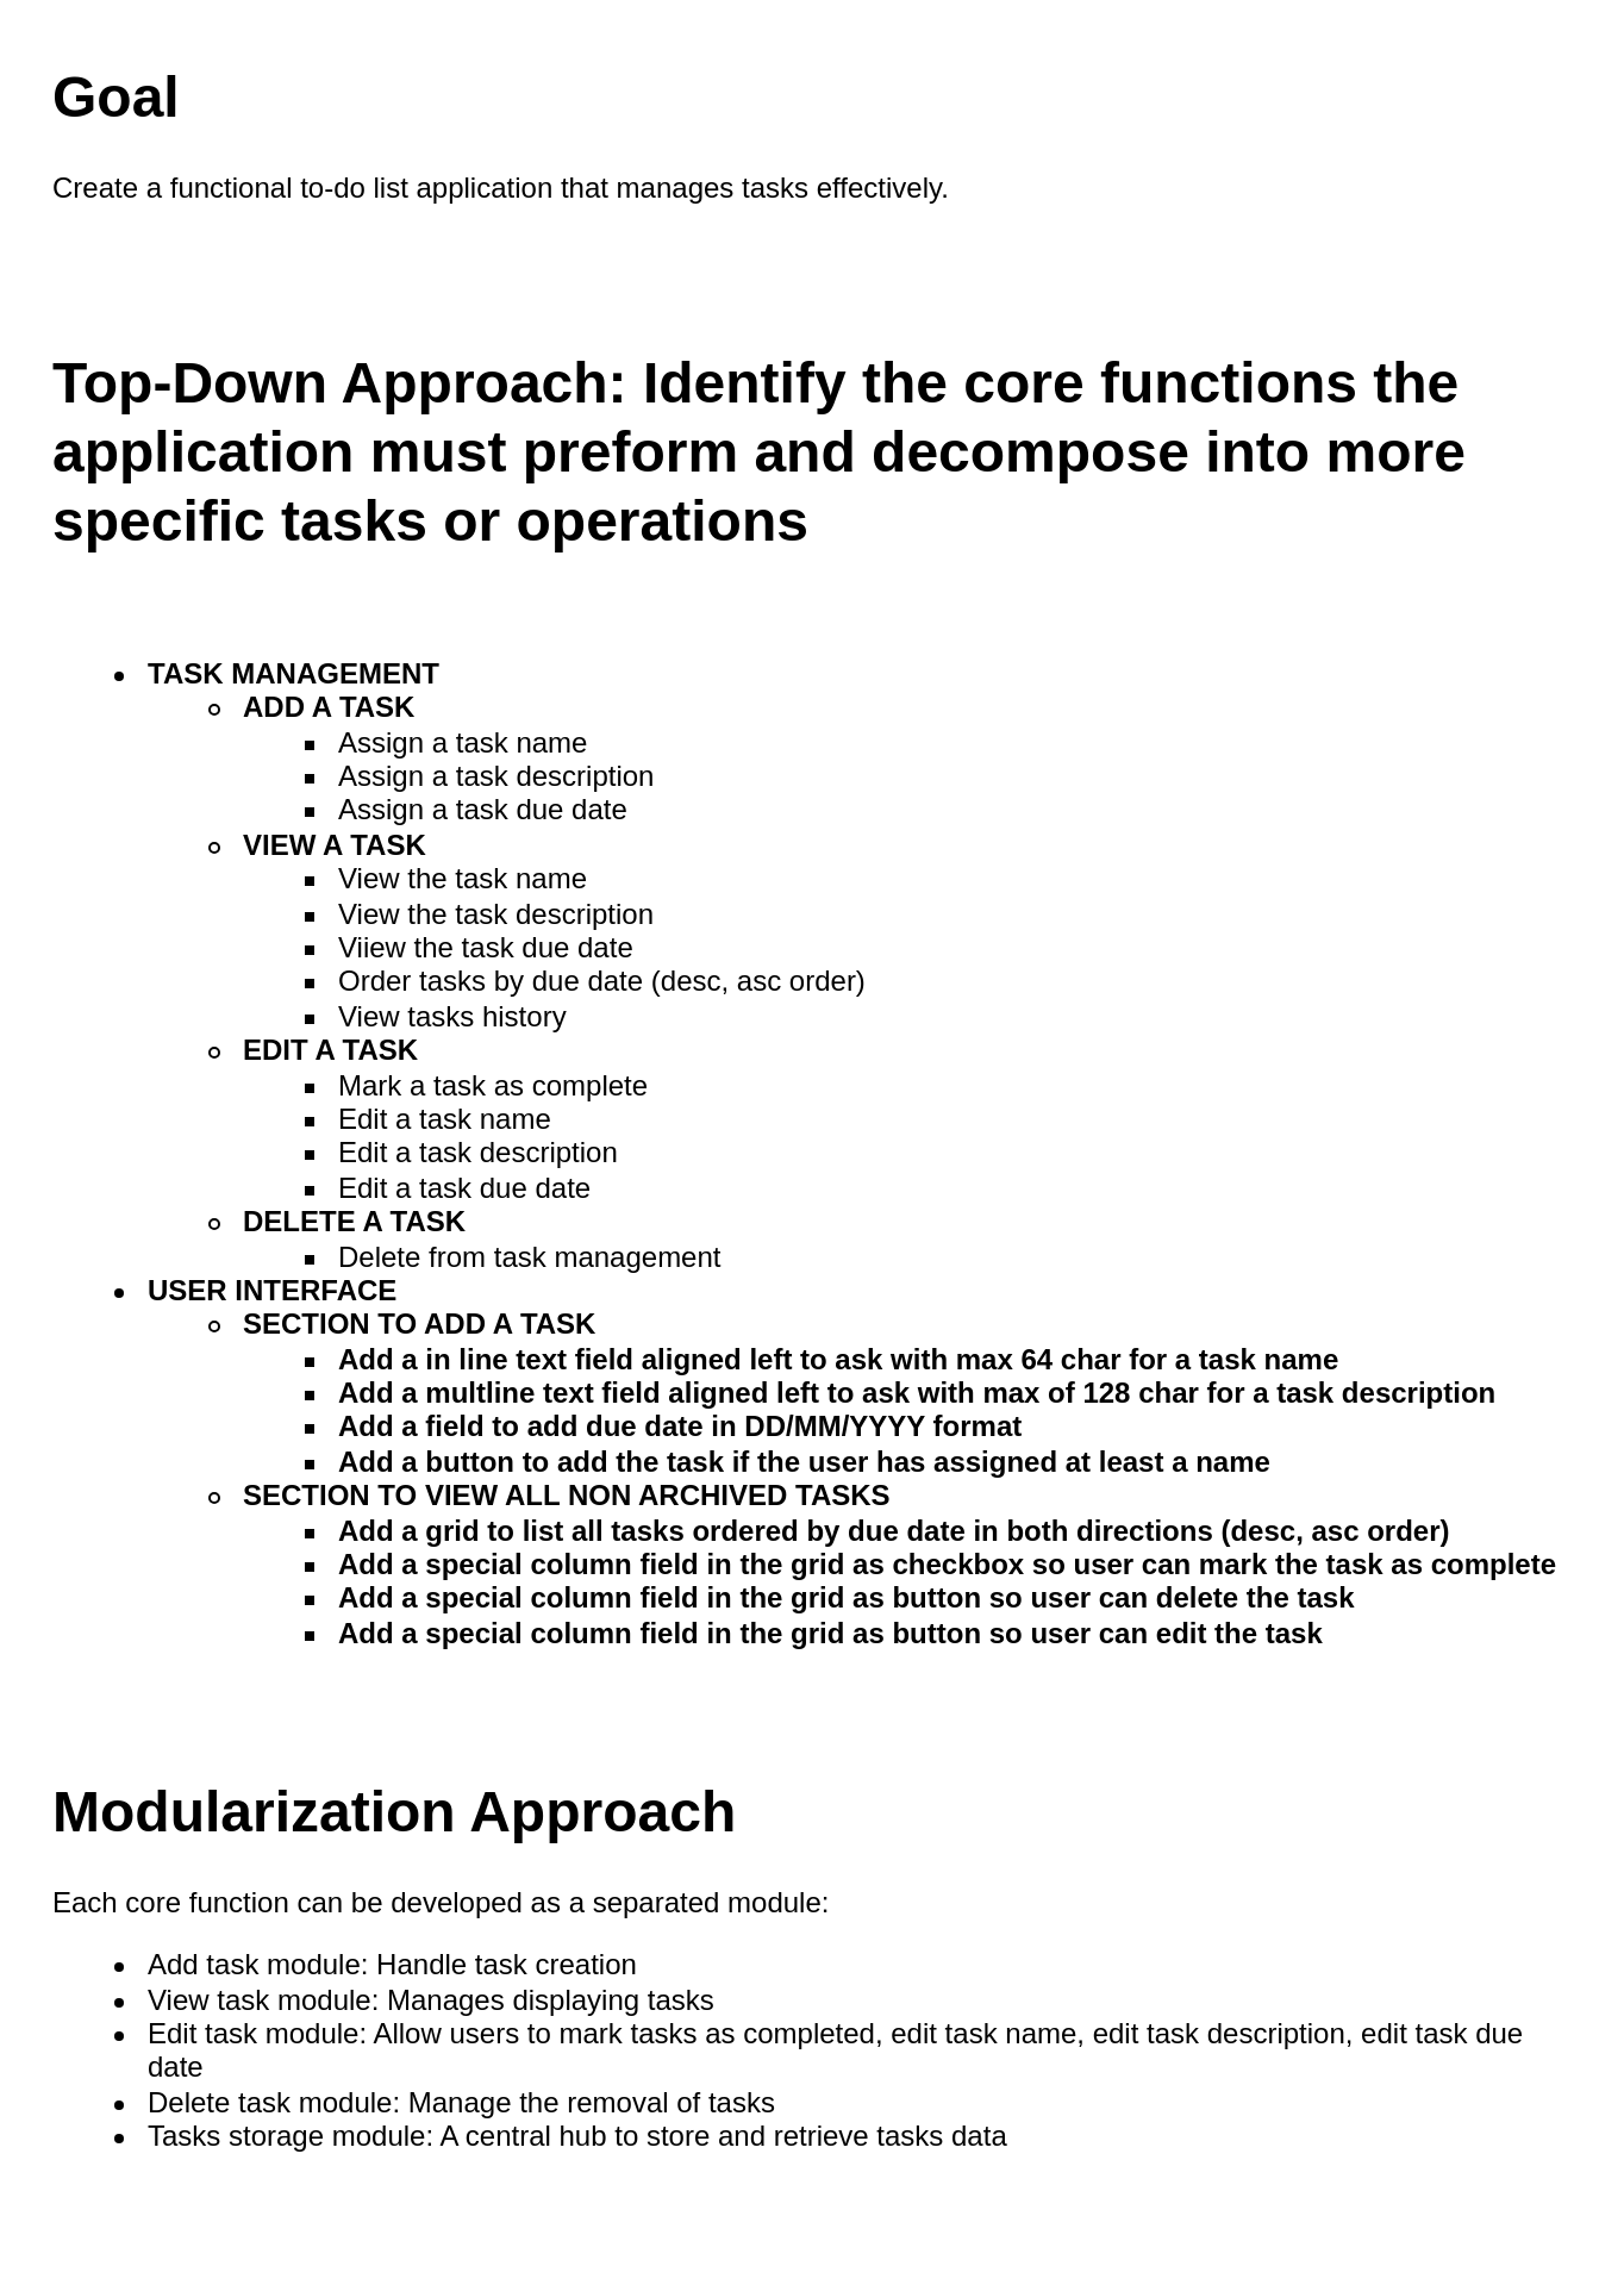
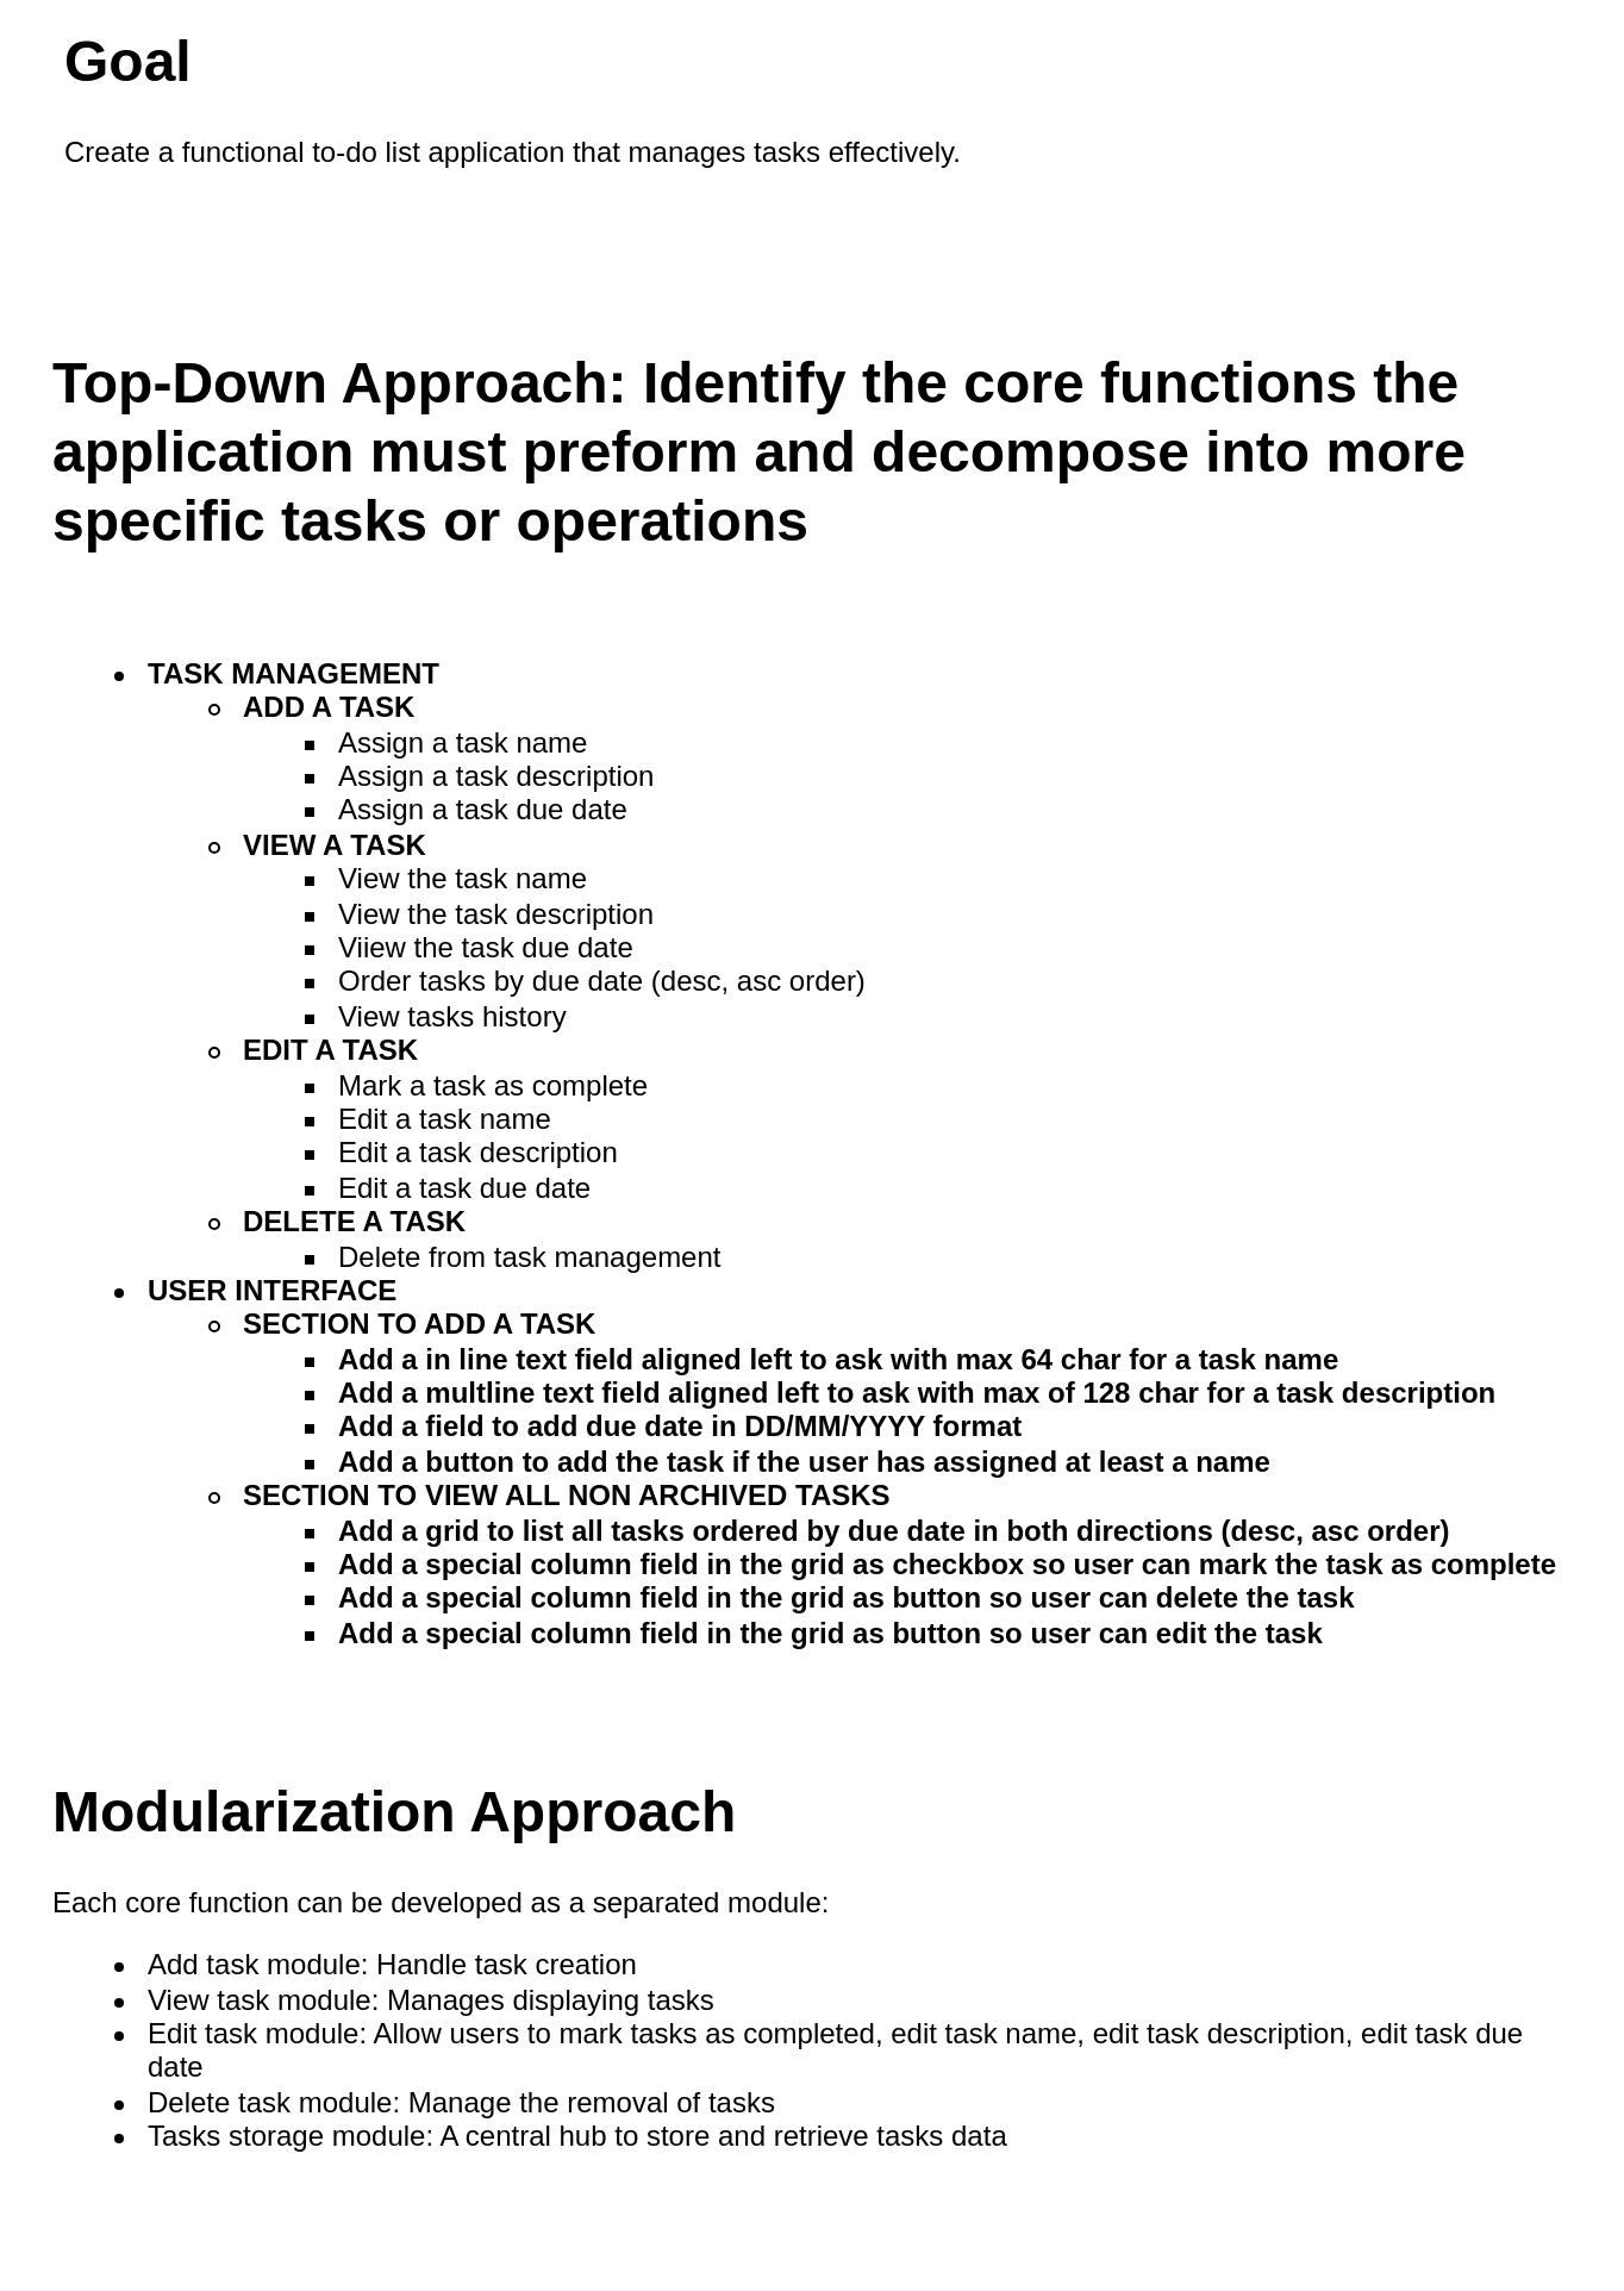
- <mxCell id="2" value="&lt;h1 style=&quot;margin-top: 0px;&quot;&gt;Goal&lt;/h1&gt;&lt;p&gt;Create a functional to-do list application that manages tasks effectively.&lt;/p&gt;" style="text;html=1;whiteSpace=wrap;overflow=hidden;rounded=0;" vertex="1" parent="1"><mxGeometry x="20" y="20" width="390" height="120" as="geometry" /></mxCell>
+ <mxCell id="2" value="&lt;h1 style=&quot;margin-top: 0px;&quot;&gt;Goal&lt;/h1&gt;&lt;p&gt;Create a functional to-do list application that manages tasks effectively.&lt;/p&gt;" style="text;html=1;whiteSpace=wrap;overflow=hidden;rounded=0;" vertex="1" parent="1"><mxGeometry x="25" y="5" width="390" height="120" as="geometry" /></mxCell>
